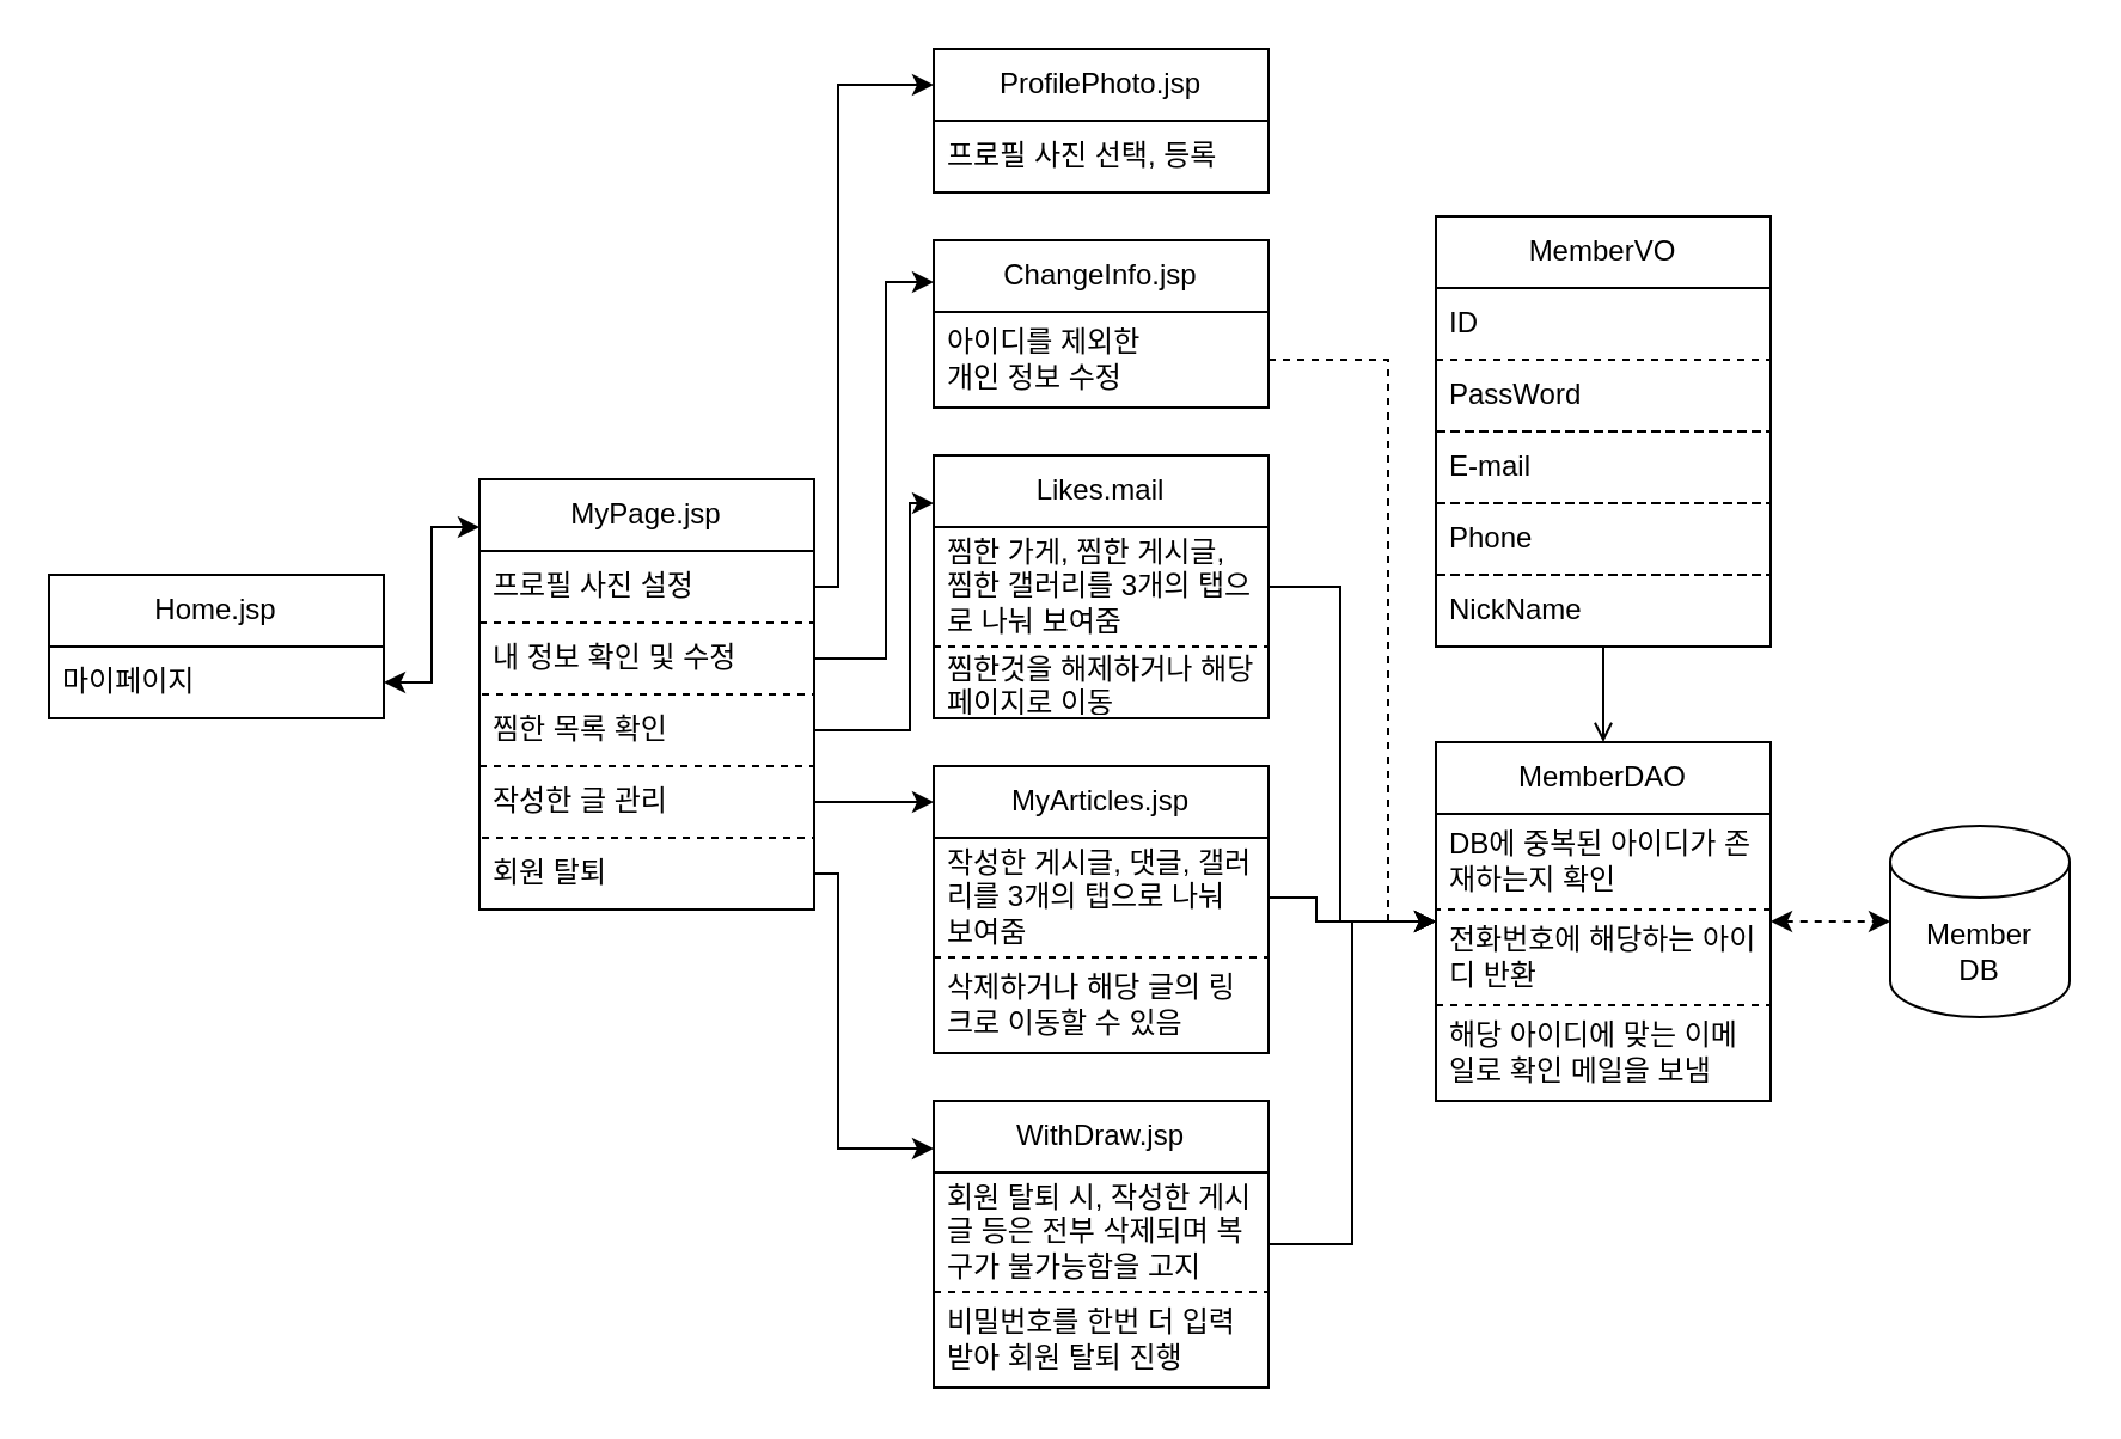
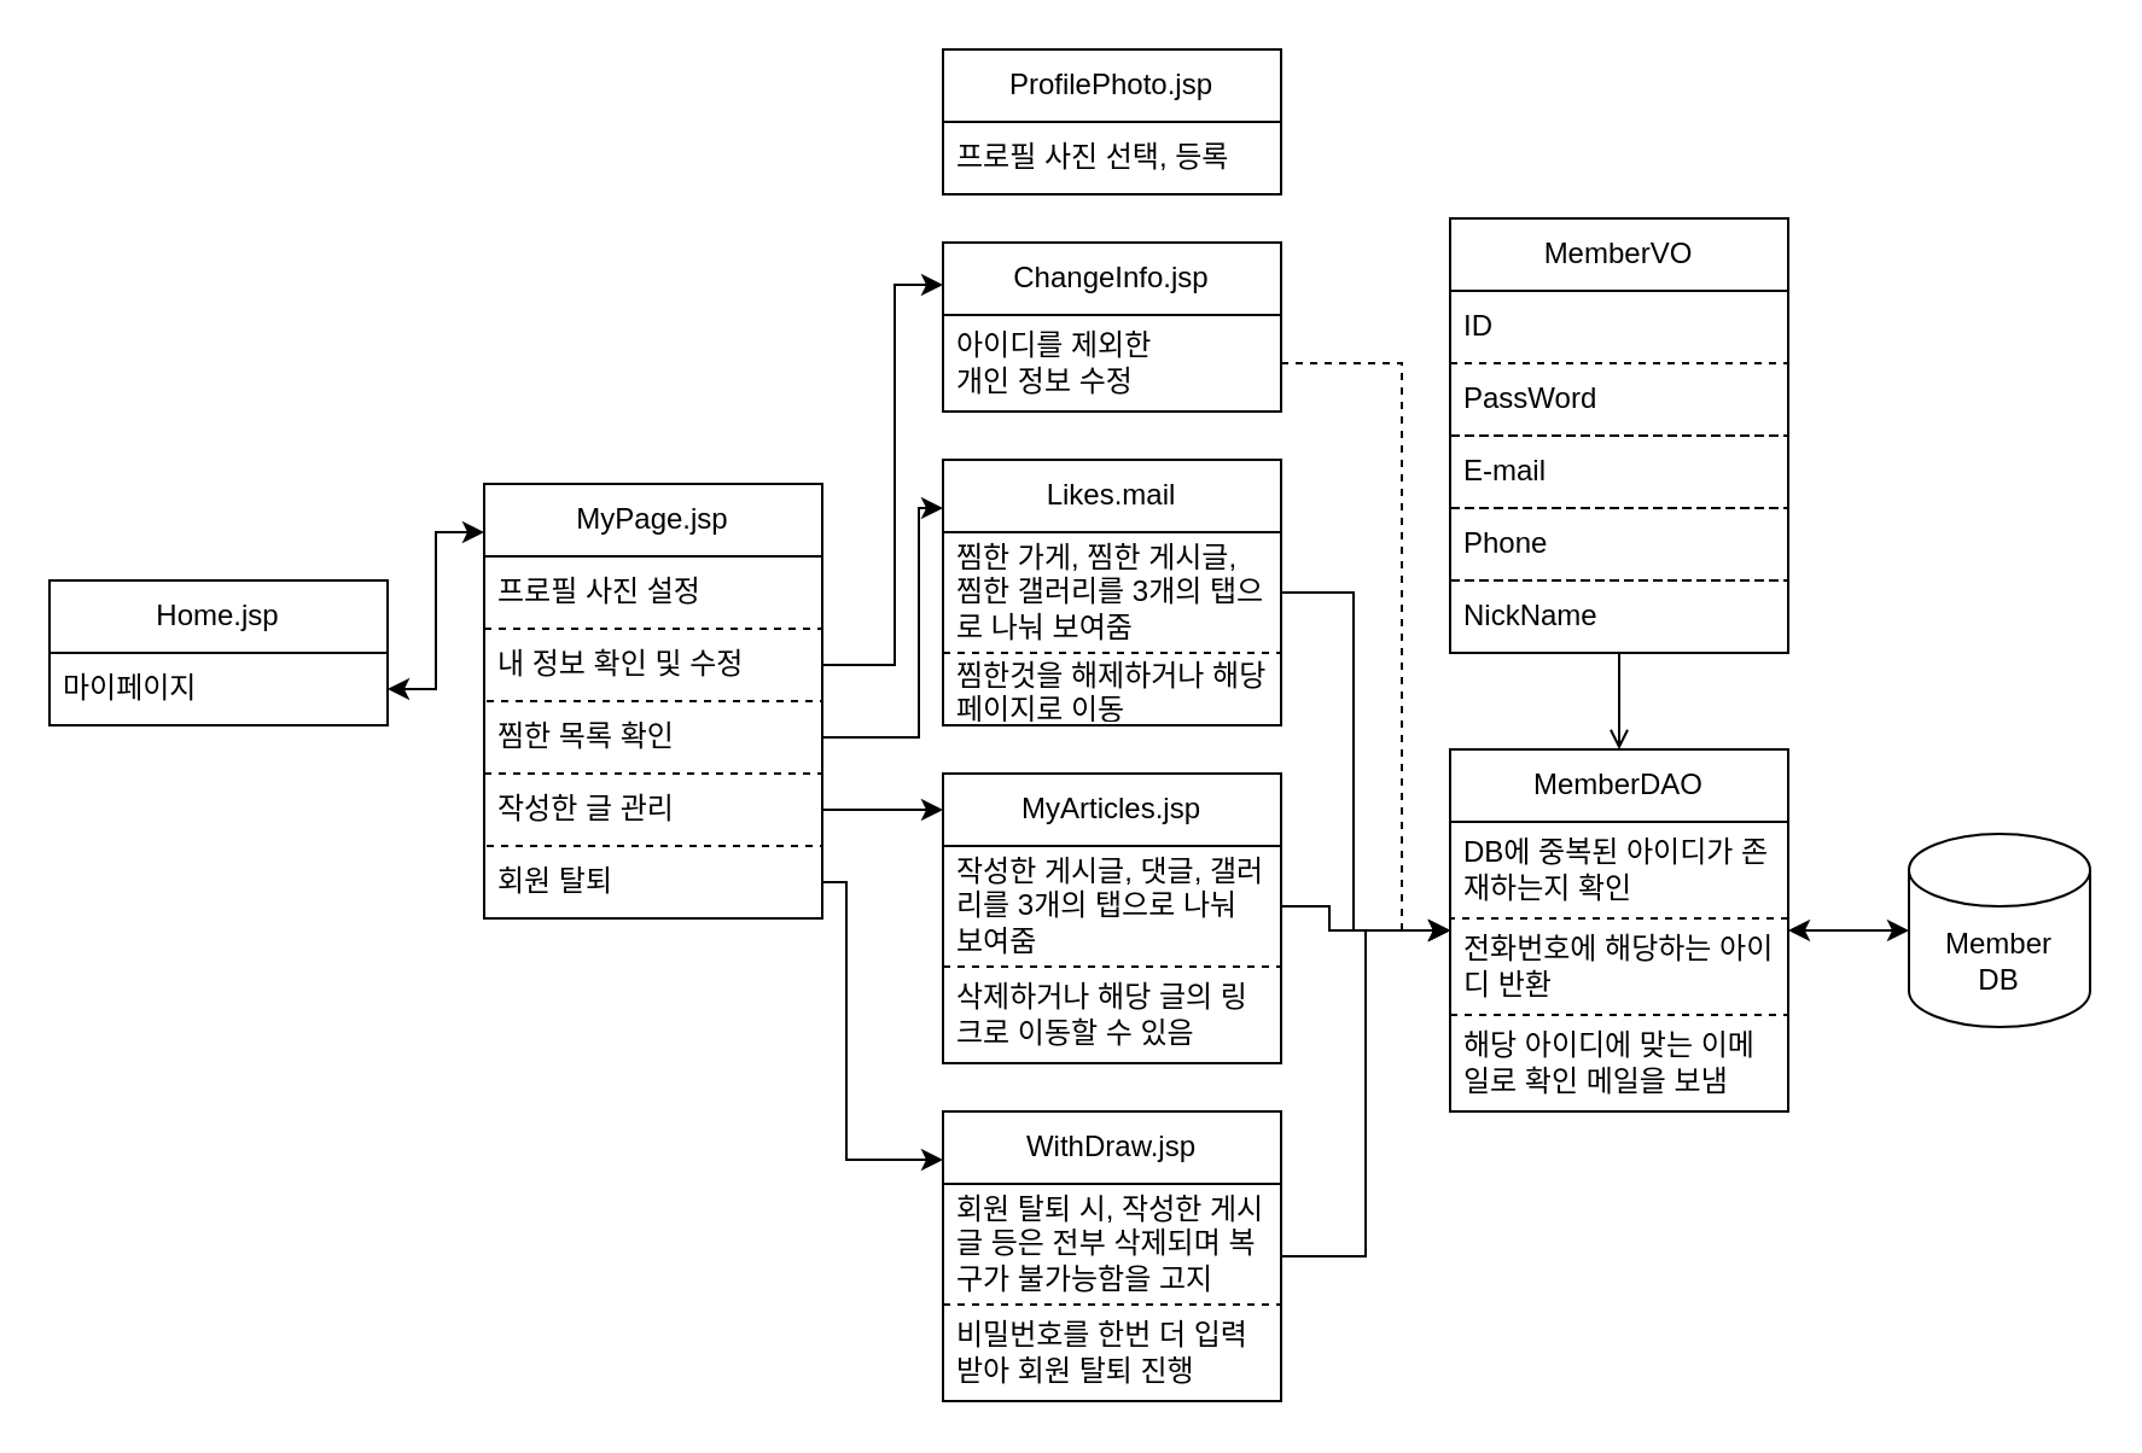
- <mxCell id="38" style="edgeStyle=orthogonalEdgeStyle;rounded=0;orthogonalLoop=1;jettySize=auto;html=1;entryX=0;entryY=0.25;entryDx=0;entryDy=0;" edge="1" parent="1" source="5" target="24"><mxGeometry relative="1" as="geometry"><Array as="points"><mxPoint x="350" y="245" /><mxPoint x="350" y="35" /></Array></mxGeometry></mxCell>
- <mxCell id="22" style="edgeStyle=orthogonalEdgeStyle;rounded=0;orthogonalLoop=1;jettySize=auto;html=1;entryX=0;entryY=0.5;entryDx=0;entryDy=0;entryPerimeter=0;startArrow=classic;startFill=1;dashed=1;" edge="1" parent="1" source="17" target="21"><mxGeometry relative="1" as="geometry" /></mxCell>
+ <mxCell id="22" style="edgeStyle=orthogonalEdgeStyle;rounded=0;orthogonalLoop=1;jettySize=auto;html=1;entryX=0;entryY=0.5;entryDx=0;entryDy=0;entryPerimeter=0;startArrow=classic;startFill=1;" edge="1" parent="1" source="17" target="21"><mxGeometry relative="1" as="geometry" /></mxCell>
